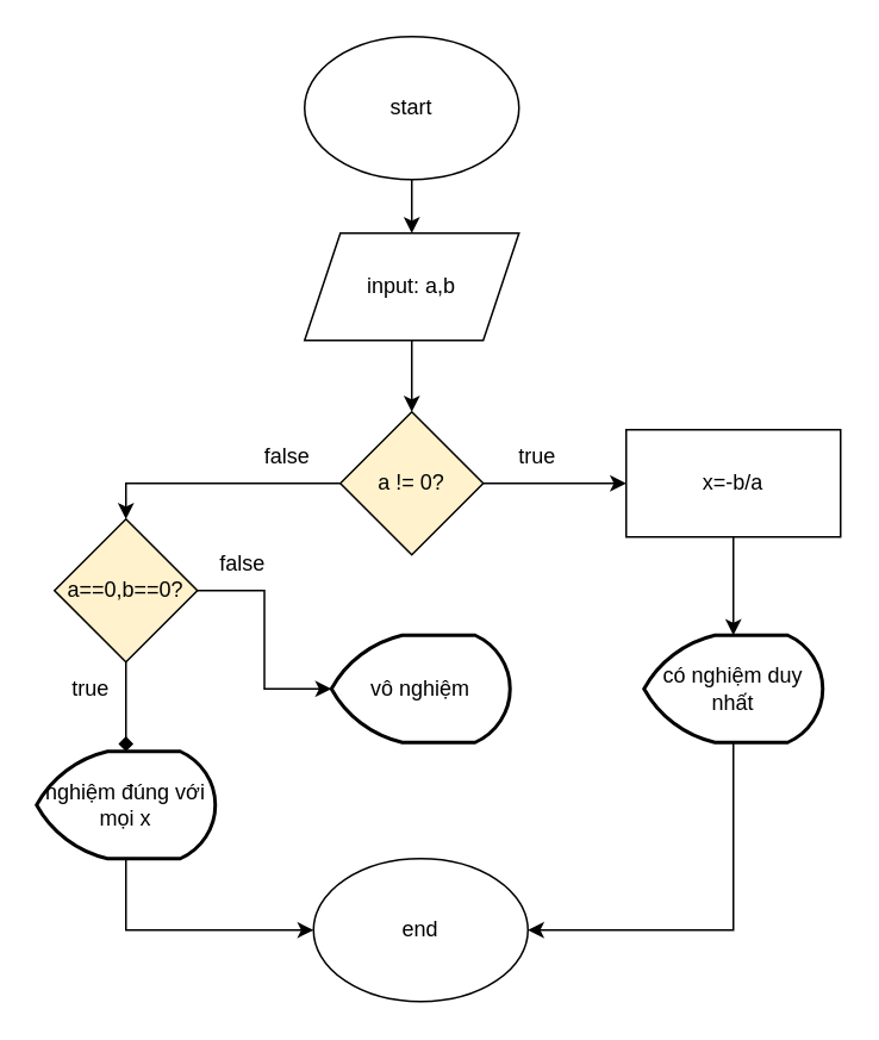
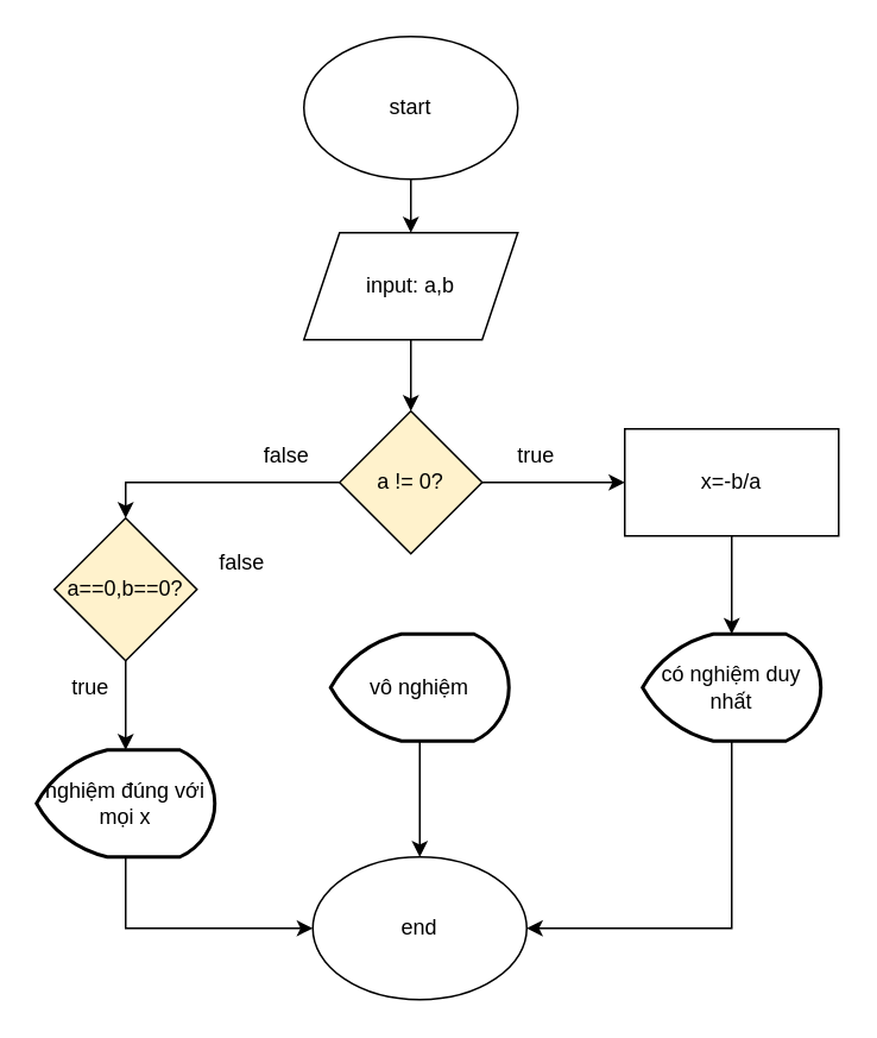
- <mxCell id="15" style="edgeStyle=orthogonalEdgeStyle;rounded=0;orthogonalLoop=1;jettySize=auto;html=1;exitX=1;exitY=0.5;exitDx=0;exitDy=0;entryX=0;entryY=0.5;entryDx=0;entryDy=0;entryPerimeter=0;" edge="1" parent="1" source="16" target="24"><mxGeometry relative="1" as="geometry"><mxPoint x="190" y="360" as="targetPoint" /></mxGeometry></mxCell>
- <mxCell id="22" style="edgeStyle=orthogonalEdgeStyle;rounded=0;orthogonalLoop=1;jettySize=auto;html=1;exitX=0.5;exitY=1;exitDx=0;exitDy=0;entryX=0.5;entryY=0;entryDx=0;entryDy=0;entryPerimeter=0;endArrow=diamond;" edge="1" parent="1" source="16" target="21"><mxGeometry relative="1" as="geometry" /></mxCell>
+ <mxCell id="22" style="edgeStyle=orthogonalEdgeStyle;rounded=0;orthogonalLoop=1;jettySize=auto;html=1;exitX=0.5;exitY=1;exitDx=0;exitDy=0;entryX=0.5;entryY=0;entryDx=0;entryDy=0;entryPerimeter=0;" edge="1" parent="1" source="16" target="21"><mxGeometry relative="1" as="geometry" /></mxCell>
+ <mxCell id="23" style="edgeStyle=orthogonalEdgeStyle;rounded=0;orthogonalLoop=1;jettySize=auto;html=1;exitX=0.5;exitY=1;exitDx=0;exitDy=0;exitPerimeter=0;" edge="1" parent="1" source="24" target="4"><mxGeometry relative="1" as="geometry" /></mxCell>
